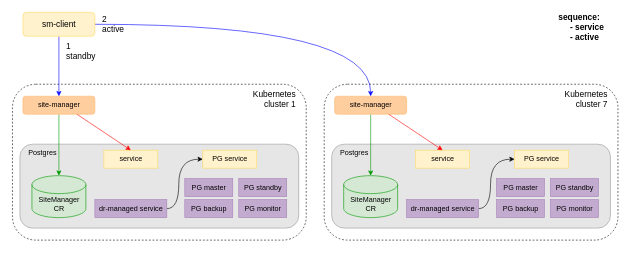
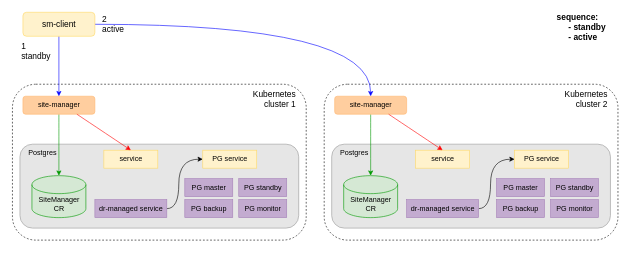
- <mxCell id="39" value="&lt;div style=&quot;text-align: left;&quot;&gt;&lt;b style=&quot;background-color: initial;&quot;&gt;sequence:&lt;/b&gt;&lt;/div&gt;&lt;b&gt;&lt;div style=&quot;text-align: left;&quot;&gt;&lt;b style=&quot;background-color: initial;&quot;&gt;&amp;nbsp; &amp;nbsp; &amp;nbsp;- service&lt;/b&gt;&lt;/div&gt;&lt;div style=&quot;text-align: left;&quot;&gt;&lt;b style=&quot;background-color: initial;&quot;&gt;&amp;nbsp; &amp;nbsp; &amp;nbsp;- active&lt;/b&gt;&lt;/div&gt;&lt;/b&gt;" style="text;html=1;strokeColor=none;fillColor=none;align=center;verticalAlign=middle;whiteSpace=wrap;rounded=0;fontSize=14;" vertex="1" parent="1"><mxGeometry x="923" y="30" width="92" height="30" as="geometry" /></mxCell>
+ <mxCell id="39" value="&lt;div style=&quot;text-align: left;&quot;&gt;&lt;b style=&quot;background-color: initial;&quot;&gt;sequence:&lt;/b&gt;&lt;/div&gt;&lt;b&gt;&lt;div style=&quot;text-align: left;&quot;&gt;&lt;b style=&quot;background-color: initial;&quot;&gt;&amp;nbsp; &amp;nbsp; &amp;nbsp;- standby&lt;/b&gt;&lt;/div&gt;&lt;div style=&quot;text-align: left;&quot;&gt;&lt;b style=&quot;background-color: initial;&quot;&gt;&amp;nbsp; &amp;nbsp; &amp;nbsp;- active&lt;/b&gt;&lt;/div&gt;&lt;/b&gt;" style="text;html=1;strokeColor=none;fillColor=none;align=center;verticalAlign=middle;whiteSpace=wrap;rounded=0;fontSize=14;" vertex="1" parent="1"><mxGeometry x="923" y="30" width="92" height="30" as="geometry" /></mxCell>
- <mxCell id="37" value="1&lt;br&gt;standby" style="text;html=1;strokeColor=none;fillColor=none;align=left;verticalAlign=middle;whiteSpace=wrap;rounded=0;fontSize=14;" vertex="1" parent="1"><mxGeometry x="107.5" y="70" width="60" height="30" as="geometry" /></mxCell>
+ <mxCell id="37" value="1&lt;br&gt;standby" style="text;html=1;strokeColor=none;fillColor=none;align=left;verticalAlign=middle;whiteSpace=wrap;rounded=0;fontSize=14;" vertex="1" parent="1"><mxGeometry x="32.5" y="70" width="60" height="30" as="geometry" /></mxCell>
- <mxCell id="19" value="&lt;font style=&quot;font-size: 14px;&quot;&gt;Kubernetes cluster 7&lt;/font&gt;" style="text;html=1;strokeColor=none;fillColor=none;align=right;verticalAlign=middle;whiteSpace=wrap;rounded=0;" vertex="1" parent="1"><mxGeometry x="955" y="150" width="60" height="30" as="geometry" /></mxCell>
+ <mxCell id="19" value="&lt;font style=&quot;font-size: 14px;&quot;&gt;Kubernetes cluster 2&lt;/font&gt;" style="text;html=1;strokeColor=none;fillColor=none;align=right;verticalAlign=middle;whiteSpace=wrap;rounded=0;" vertex="1" parent="1"><mxGeometry x="955" y="150" width="60" height="30" as="geometry" /></mxCell>
